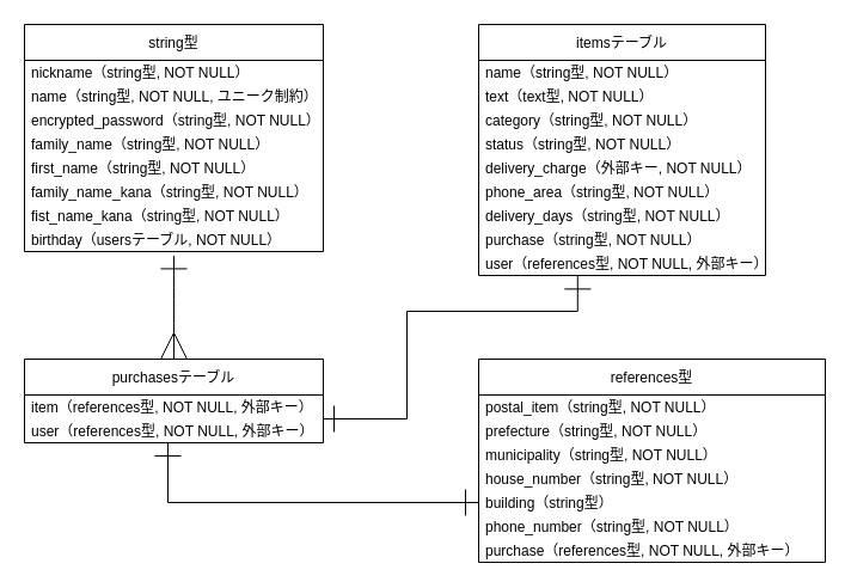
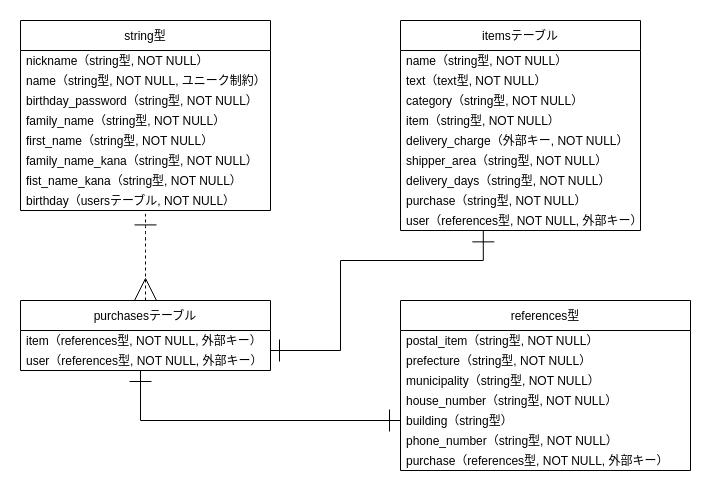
- <mxCell id="5" value="encrypted_password（string型, NOT NULL）" style="text;strokeColor=none;fillColor=none;align=left;verticalAlign=middle;spacingLeft=4;spacingRight=4;overflow=hidden;points=[[0,0.5],[1,0.5]];portConstraint=eastwest;rotatable=0;" vertex="1" parent="2"><mxGeometry y="70" width="250" height="20" as="geometry" /></mxCell>
+ <mxCell id="5" value="birthday_password（string型, NOT NULL）" style="text;strokeColor=none;fillColor=none;align=left;verticalAlign=middle;spacingLeft=4;spacingRight=4;overflow=hidden;points=[[0,0.5],[1,0.5]];portConstraint=eastwest;rotatable=0;" vertex="1" parent="2"><mxGeometry y="70" width="250" height="20" as="geometry" /></mxCell>
- <mxCell id="15" value="status（string型, NOT NULL）" style="text;strokeColor=none;fillColor=none;align=left;verticalAlign=middle;spacingLeft=4;spacingRight=4;overflow=hidden;points=[[0,0.5],[1,0.5]];portConstraint=eastwest;rotatable=0;" vertex="1" parent="11"><mxGeometry y="90" width="240" height="20" as="geometry" /></mxCell>
+ <mxCell id="15" value="item（string型, NOT NULL）" style="text;strokeColor=none;fillColor=none;align=left;verticalAlign=middle;spacingLeft=4;spacingRight=4;overflow=hidden;points=[[0,0.5],[1,0.5]];portConstraint=eastwest;rotatable=0;" vertex="1" parent="11"><mxGeometry y="90" width="240" height="20" as="geometry" /></mxCell>
- <mxCell id="17" value="phone_area（string型, NOT NULL）" style="text;strokeColor=none;fillColor=none;align=left;verticalAlign=middle;spacingLeft=4;spacingRight=4;overflow=hidden;points=[[0,0.5],[1,0.5]];portConstraint=eastwest;rotatable=0;" vertex="1" parent="11"><mxGeometry y="130" width="240" height="20" as="geometry" /></mxCell>
+ <mxCell id="17" value="shipper_area（string型, NOT NULL）" style="text;strokeColor=none;fillColor=none;align=left;verticalAlign=middle;spacingLeft=4;spacingRight=4;overflow=hidden;points=[[0,0.5],[1,0.5]];portConstraint=eastwest;rotatable=0;" vertex="1" parent="11"><mxGeometry y="130" width="240" height="20" as="geometry" /></mxCell>
- <mxCell id="21" style="edgeStyle=none;html=1;exitX=0.5;exitY=0;exitDx=0;exitDy=0;entryX=0.5;entryY=1.171;entryDx=0;entryDy=0;entryPerimeter=0;startArrow=ERmany;startFill=0;endArrow=ERone;endFill=0;startSize=20;endSize=20;" edge="1" parent="1" source="22" target="10"><mxGeometry relative="1" as="geometry"><Array as="points"><mxPoint x="145" y="260" /><mxPoint x="145" y="230" /></Array></mxGeometry></mxCell>
+ <mxCell id="21" style="edgeStyle=none;html=1;exitX=0.5;exitY=0;exitDx=0;exitDy=0;entryX=0.5;entryY=1.171;entryDx=0;entryDy=0;entryPerimeter=0;startArrow=ERmany;startFill=0;endArrow=ERone;endFill=0;startSize=20;endSize=20;dashed=1;" edge="1" parent="1" source="22" target="10"><mxGeometry relative="1" as="geometry"><Array as="points"><mxPoint x="145" y="260" /><mxPoint x="145" y="230" /></Array></mxGeometry></mxCell>
